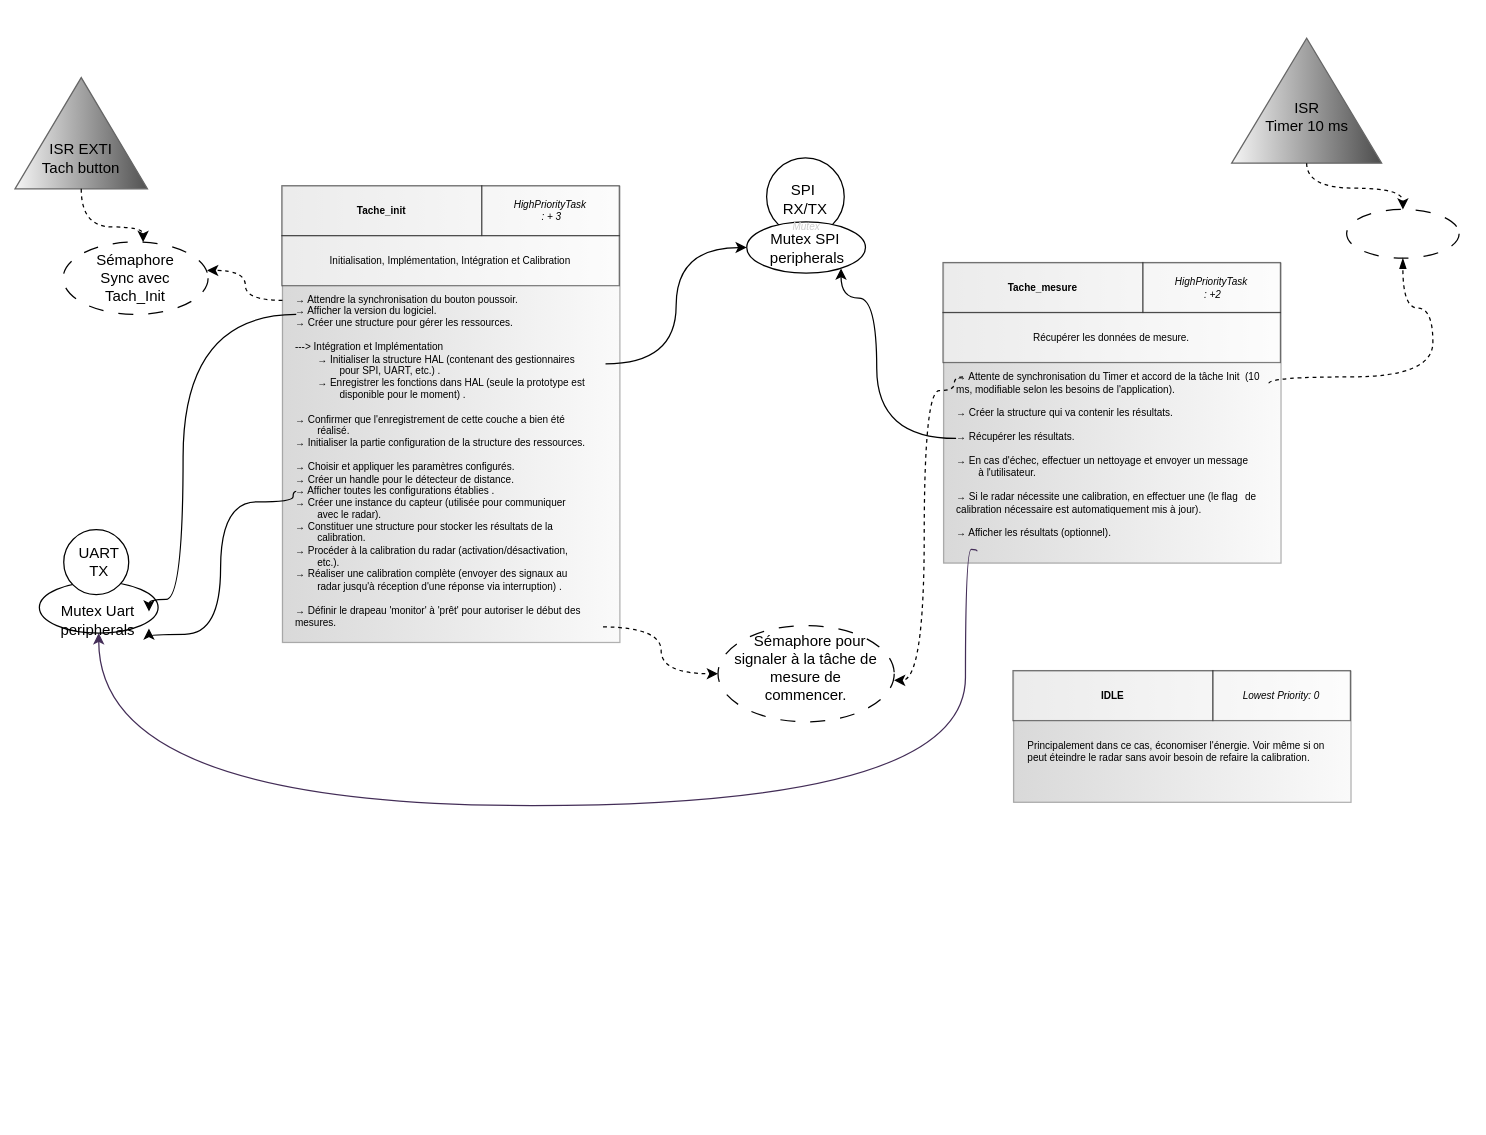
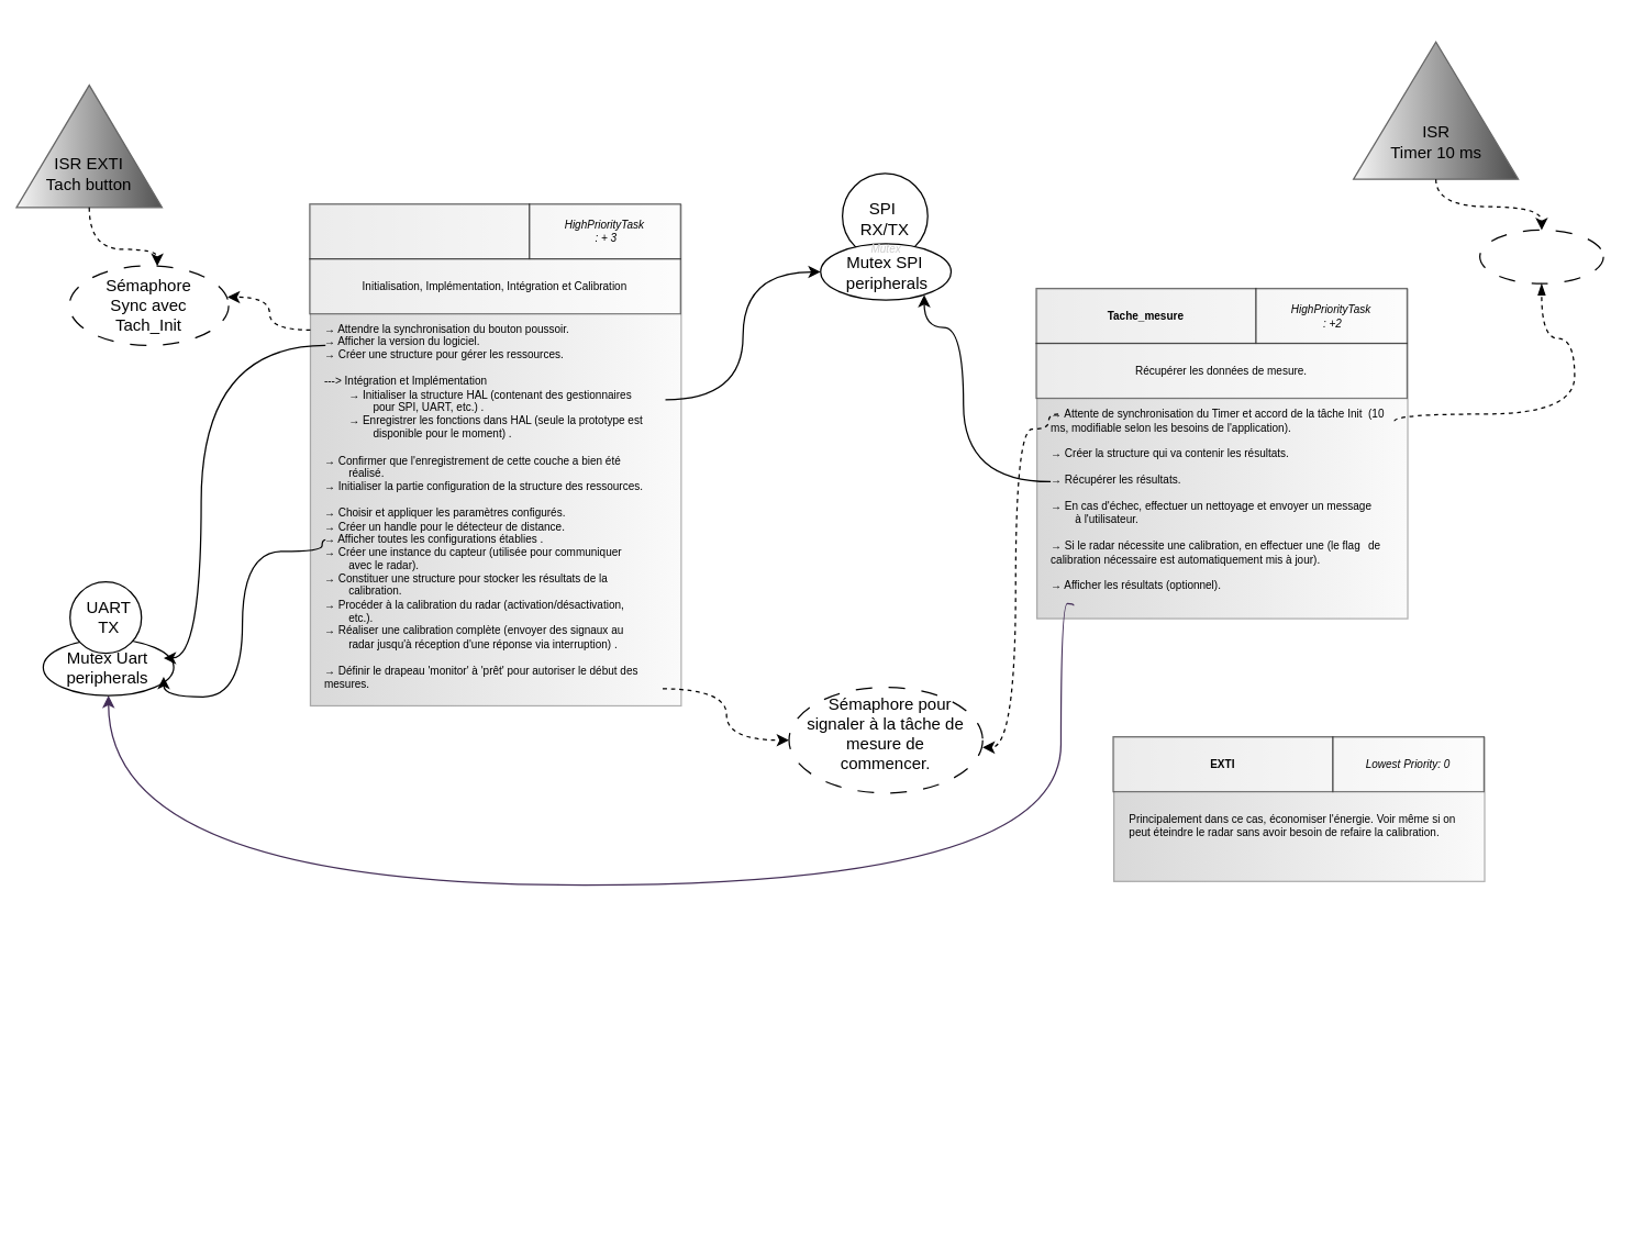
- <mxCell id="22" value="&lt;div&gt;ISR &lt;br&gt;&lt;/div&gt;&lt;div&gt;Timer 10 ms &lt;br&gt;&lt;/div&gt;" style="text;html=1;strokeColor=none;fillColor=none;align=center;verticalAlign=middle;whiteSpace=wrap;rounded=0;" vertex="1" parent="20"><mxGeometry x="12.5" y="60.8" width="75" height="24" as="geometry" /></mxCell>
+ <mxCell id="22" value="&lt;div&gt;ISR &lt;br&gt;&lt;/div&gt;&lt;div&gt;Timer 10 ms &lt;br&gt;&lt;/div&gt;" style="text;html=1;strokeColor=none;fillColor=none;align=center;verticalAlign=middle;whiteSpace=wrap;rounded=0;" vertex="1" parent="20"><mxGeometry x="12.5" y="70.8" width="75" height="24" as="geometry" /></mxCell>
- <mxCell id="7" value="Tache_init" style="text;html=1;strokeColor=none;fillColor=none;align=center;verticalAlign=middle;whiteSpace=wrap;rounded=0;fontStyle=1;fontSize=8;fontColor=#000000;opacity=50;" parent="2" vertex="1"><mxGeometry x="57" y="10" width="140" height="20" as="geometry" /></mxCell>
- <mxCell id="50" value="Mutex Uart peripherals " style="text;html=1;strokeColor=none;fillColor=none;align=center;verticalAlign=middle;whiteSpace=wrap;rounded=0;" vertex="1" parent="48"><mxGeometry x="7.308" y="23.667" width="80.385" height="13.667" as="geometry" /></mxCell>
+ <mxCell id="50" value="Mutex Uart peripherals " style="text;html=1;strokeColor=none;fillColor=none;align=center;verticalAlign=middle;whiteSpace=wrap;rounded=0;" vertex="1" parent="48"><mxGeometry x="7.308" y="13.667" width="80.385" height="13.667" as="geometry" /></mxCell>
- <mxCell id="38" value="IDLE" style="text;html=1;strokeColor=none;fillColor=none;align=center;verticalAlign=middle;whiteSpace=wrap;rounded=0;fontStyle=1;fontSize=8;fontColor=#000000;opacity=50;" vertex="1" parent="34"><mxGeometry x="57" y="10" width="140" height="20" as="geometry" /></mxCell>
+ <mxCell id="38" value="EXTI" style="text;html=1;strokeColor=none;fillColor=none;align=center;verticalAlign=middle;whiteSpace=wrap;rounded=0;fontStyle=1;fontSize=8;fontColor=#000000;opacity=50;" vertex="1" parent="34"><mxGeometry x="57" y="10" width="140" height="20" as="geometry" /></mxCell>
